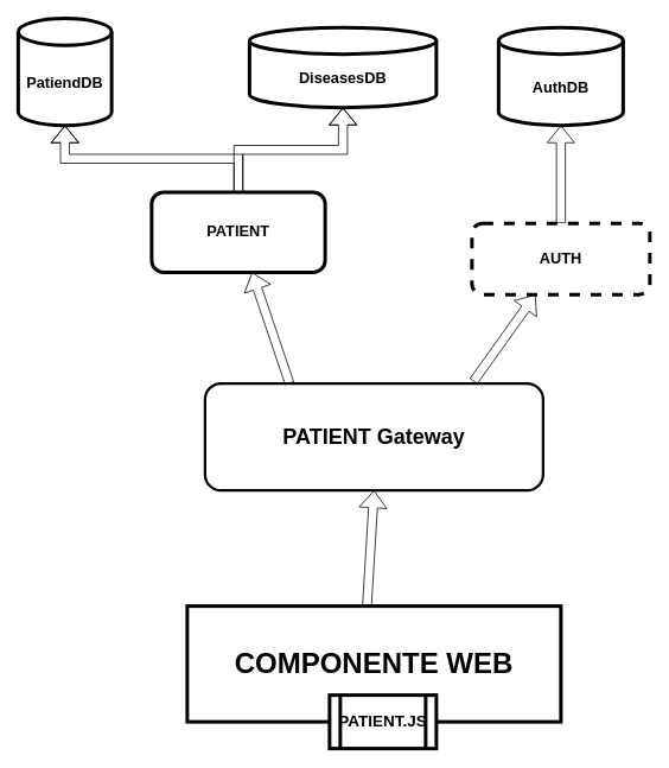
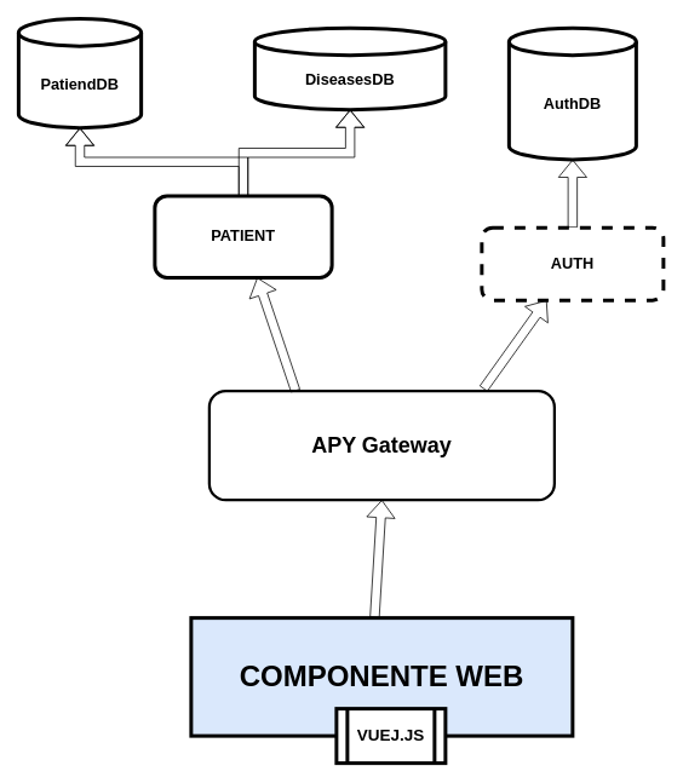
- <mxCell id="13" value="PatiendDB" style="shape=cylinder3;whiteSpace=wrap;html=1;boundedLbl=1;backgroundOutline=1;size=15;fontSize=17;strokeWidth=4;fontStyle=1" vertex="1" parent="1"><mxGeometry x="20" y="20" width="105" height="120" as="geometry" /></mxCell>
+ <mxCell id="13" value="PatiendDB" style="shape=cylinder3;whiteSpace=wrap;html=1;boundedLbl=1;backgroundOutline=1;size=15;fontSize=17;strokeWidth=4;fontStyle=1" vertex="1" parent="1"><mxGeometry x="20" y="20" width="135" height="120" as="geometry" /></mxCell>
- <mxCell id="14" value="AuthDB" style="shape=cylinder3;whiteSpace=wrap;html=1;boundedLbl=1;backgroundOutline=1;size=15;fontSize=17;strokeWidth=4;fontStyle=1" vertex="1" parent="1"><mxGeometry x="560" width="140" height="110" as="geometry" y="30" /></mxCell>
+ <mxCell id="14" value="AuthDB" style="shape=cylinder3;whiteSpace=wrap;html=1;boundedLbl=1;backgroundOutline=1;size=15;fontSize=17;strokeWidth=4;fontStyle=1" vertex="1" parent="1"><mxGeometry x="560" y="30" width="140" height="145" as="geometry" /></mxCell>
- <mxCell id="2" value="PATIENT Gateway" style="rounded=1;whiteSpace=wrap;html=1;fontSize=24;fontStyle=1;strokeWidth=3;" vertex="1" parent="1"><mxGeometry x="230" y="430" width="380" height="120" as="geometry" /></mxCell>
+ <mxCell id="2" value="APY Gateway" style="rounded=1;whiteSpace=wrap;html=1;fontSize=24;fontStyle=1;strokeWidth=3;" vertex="1" parent="1"><mxGeometry x="230" y="430" width="380" height="120" as="geometry" /></mxCell>
- <mxCell id="3" value="&lt;h1 style=&quot;font-size: 32px&quot;&gt;COMPONENTE WEB&lt;/h1&gt;" style="rounded=0;whiteSpace=wrap;html=1;strokeWidth=4;" vertex="1" parent="1"><mxGeometry x="210" y="680" width="420" height="130" as="geometry" /></mxCell>
+ <mxCell id="3" value="&lt;h1 style=&quot;font-size: 32px&quot;&gt;COMPONENTE WEB&lt;/h1&gt;" style="rounded=0;whiteSpace=wrap;html=1;strokeWidth=4;fillColor=#dae8fc;" vertex="1" parent="1"><mxGeometry x="210" y="680" width="420" height="130" as="geometry" /></mxCell>
- <mxCell id="4" value="&lt;h4 style=&quot;font-size: 18px&quot;&gt;PATIENT.JS&lt;/h4&gt;" style="shape=process;whiteSpace=wrap;html=1;backgroundOutline=1;fontSize=32;strokeWidth=4;" vertex="1" parent="1"><mxGeometry x="370" y="780" width="120" height="60" as="geometry" /></mxCell>
+ <mxCell id="4" value="&lt;h4 style=&quot;font-size: 18px&quot;&gt;VUEJ.JS&lt;/h4&gt;" style="shape=process;whiteSpace=wrap;html=1;backgroundOutline=1;fontSize=32;strokeWidth=4;" vertex="1" parent="1"><mxGeometry x="370" y="780" width="120" height="60" as="geometry" /></mxCell>
